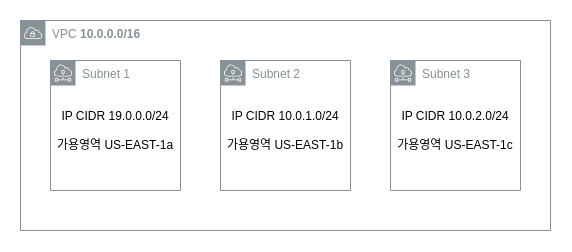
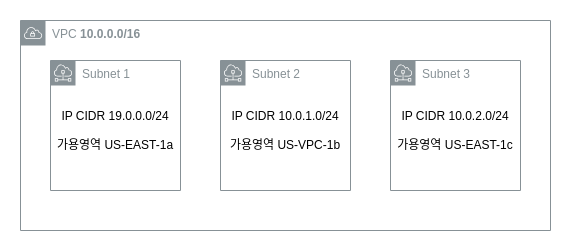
- <mxCell id="6" value="IP CIDR 10.0.1.0/24&lt;br&gt;&lt;br&gt;가용영역 US-EAST-1b" style="text;html=1;strokeColor=none;fillColor=none;align=center;verticalAlign=middle;whiteSpace=wrap;rounded=0;" vertex="1" parent="1"><mxGeometry x="220" y="100" width="130" height="60" as="geometry" /></mxCell>
+ <mxCell id="6" value="IP CIDR 10.0.1.0/24&lt;br&gt;&lt;br&gt;가용영역 US-VPC-1b" style="text;html=1;strokeColor=none;fillColor=none;align=center;verticalAlign=middle;whiteSpace=wrap;rounded=0;" vertex="1" parent="1"><mxGeometry x="220" y="100" width="130" height="60" as="geometry" /></mxCell>
